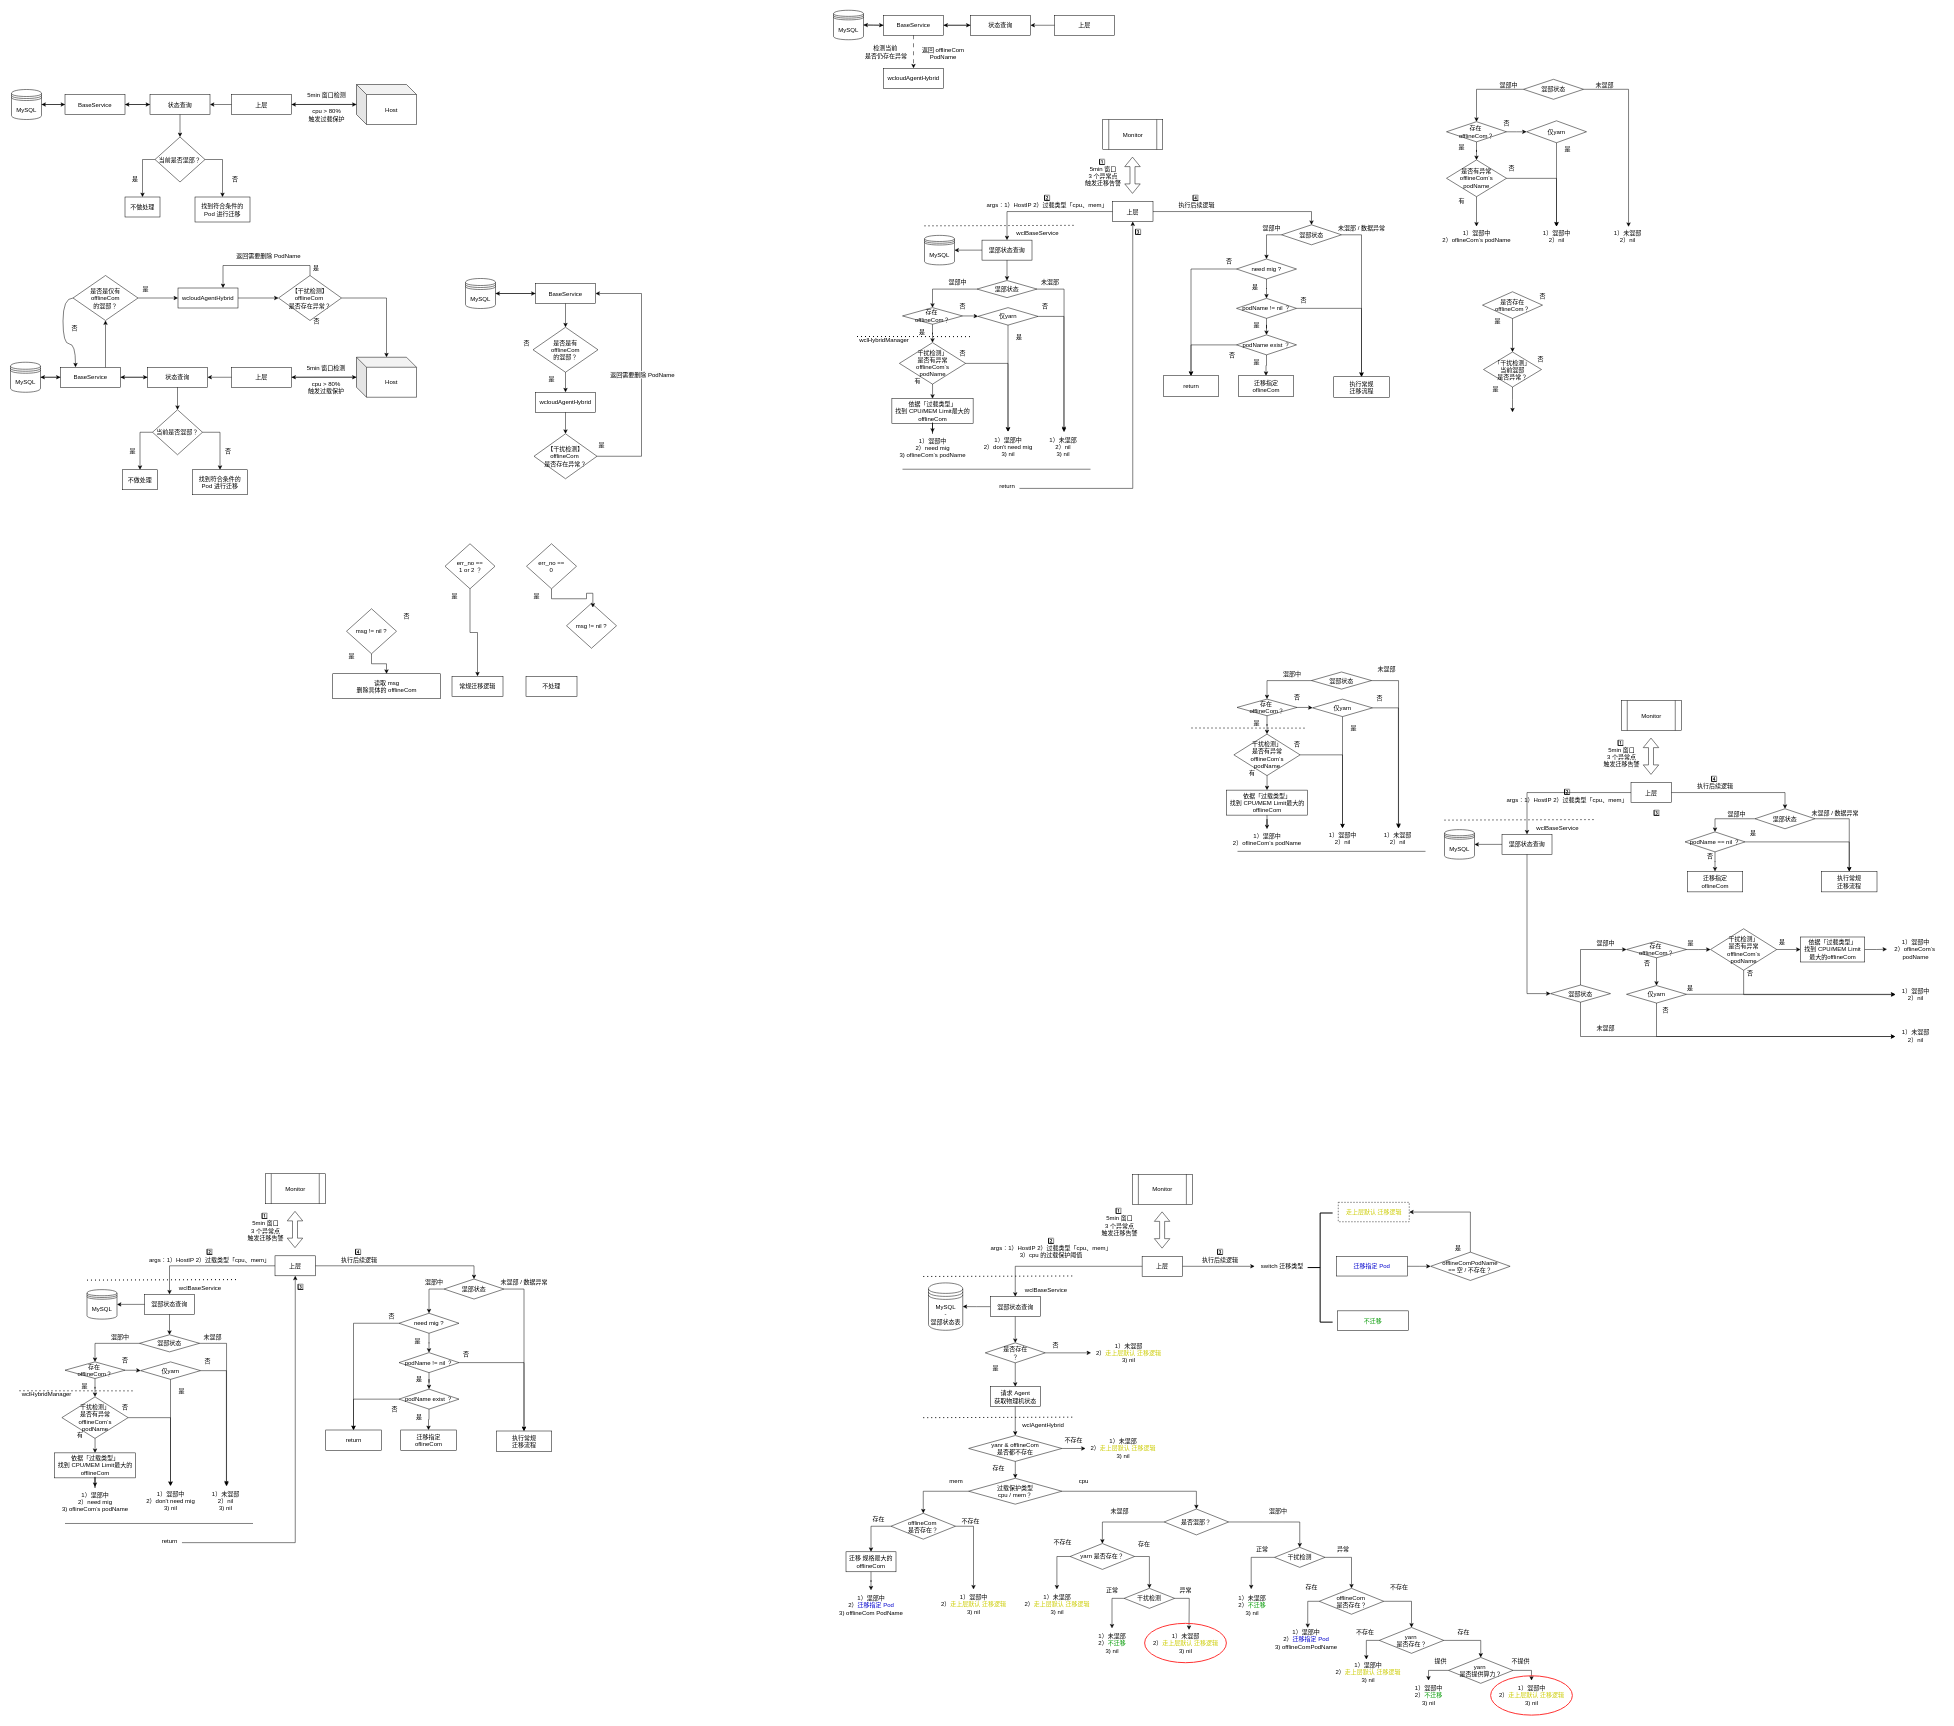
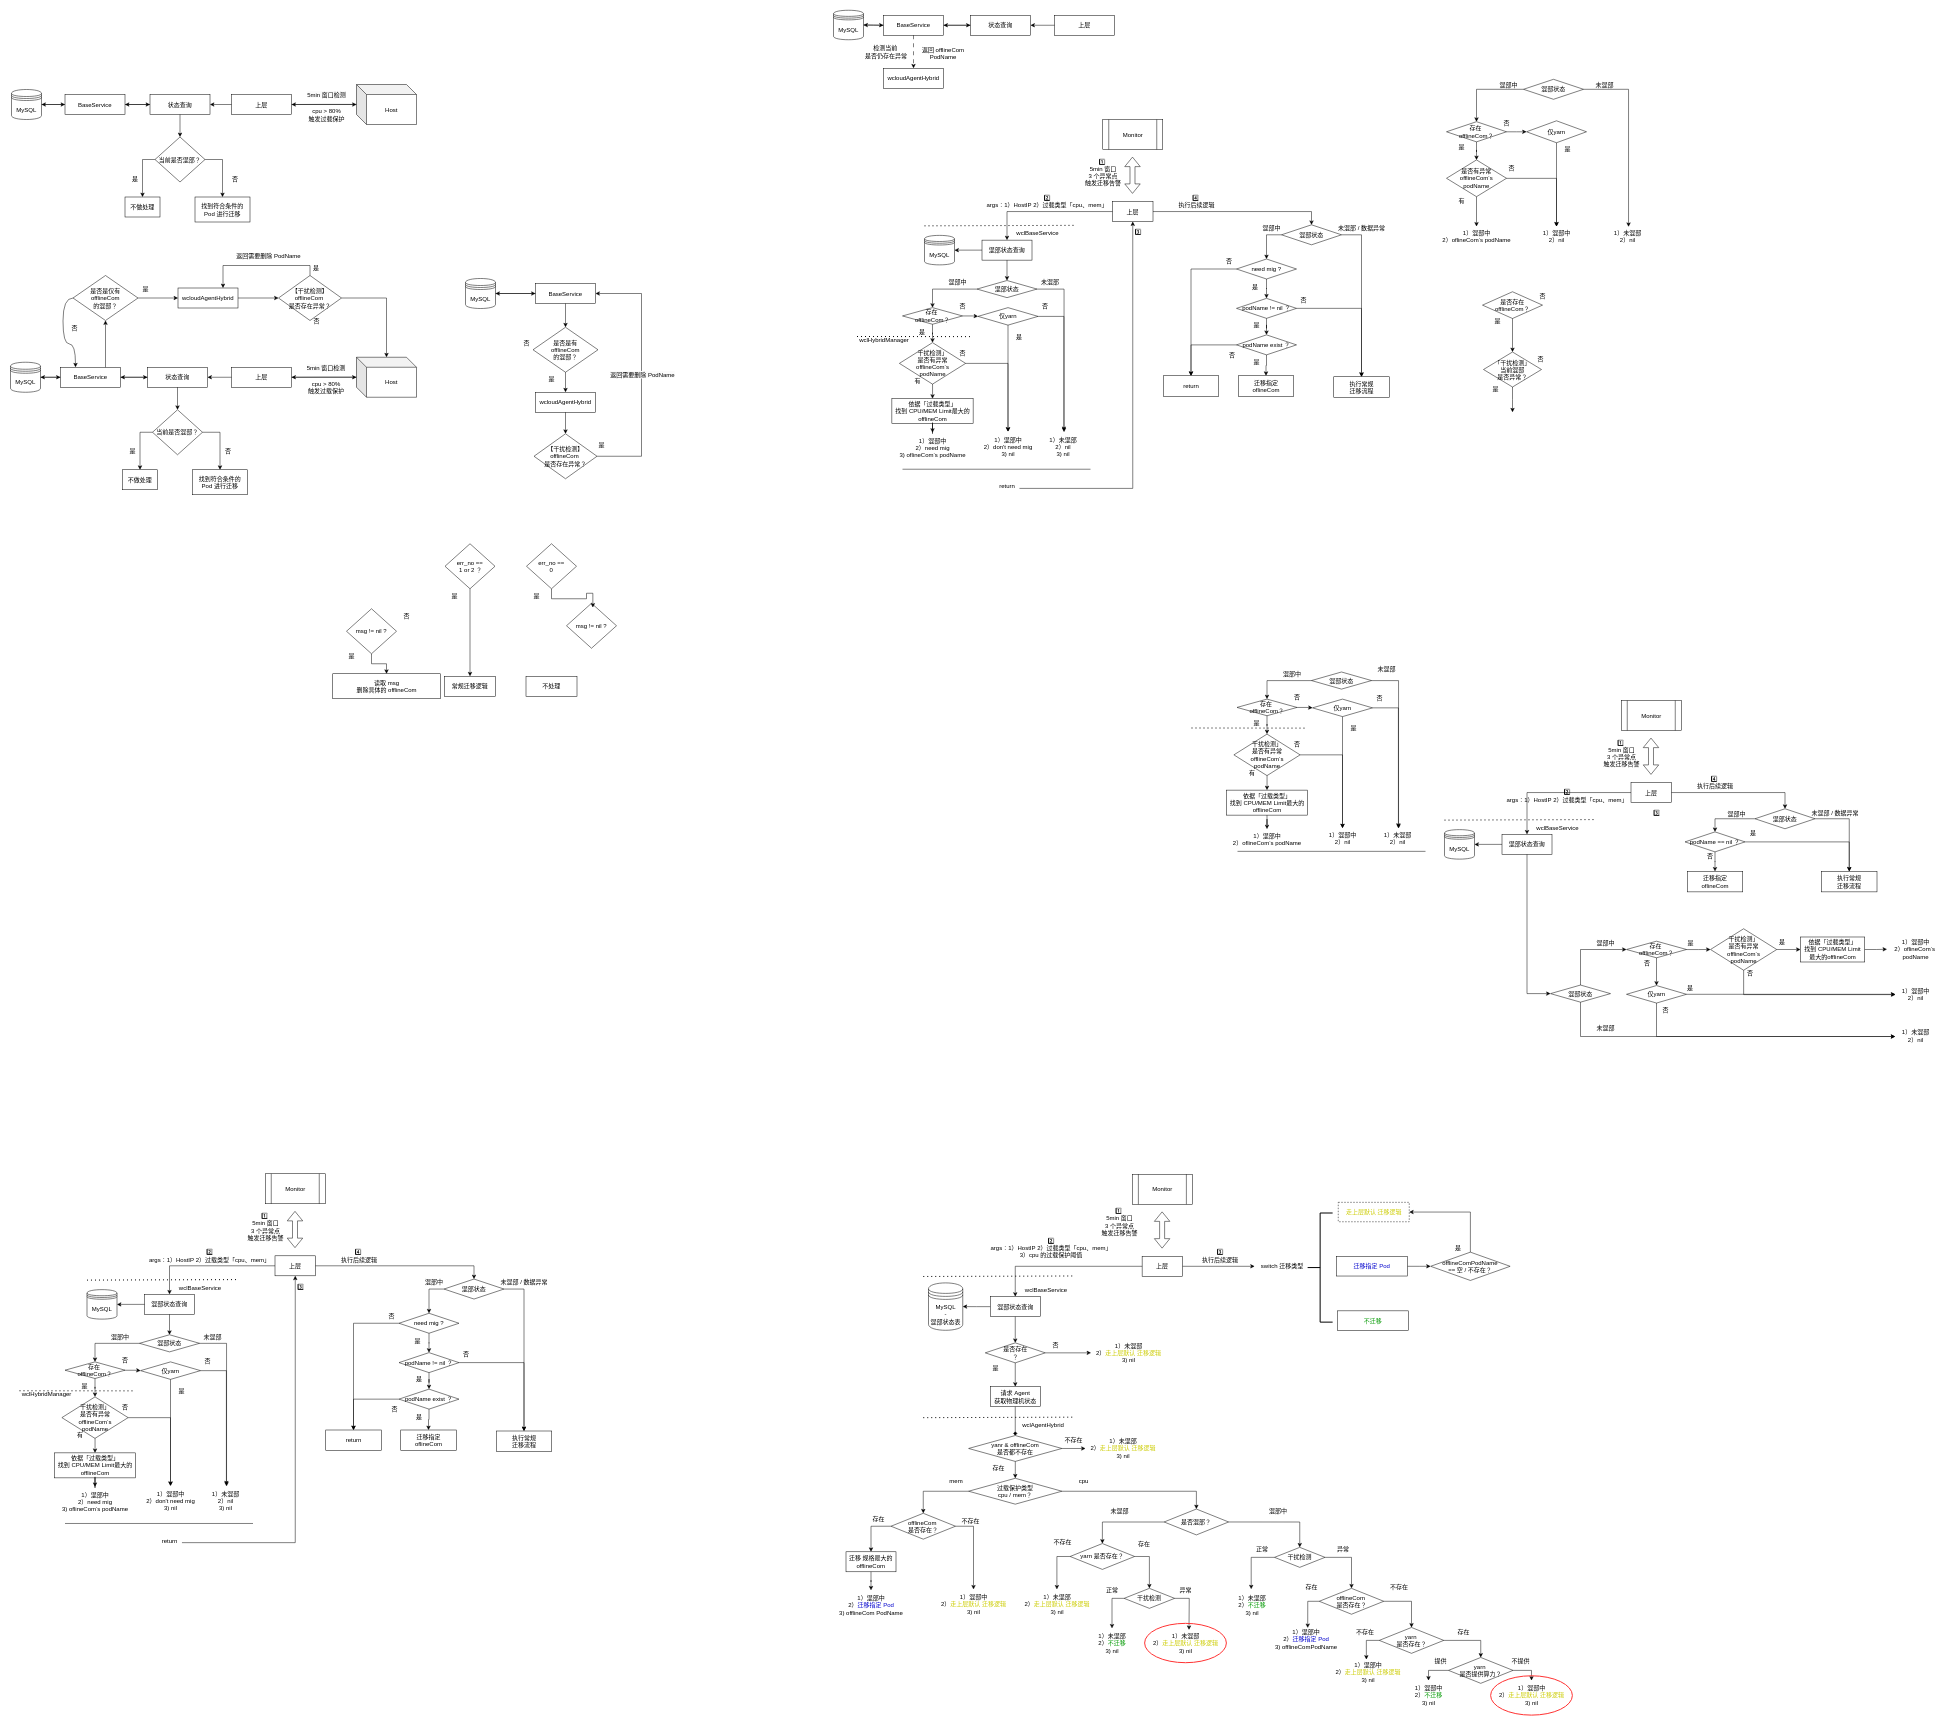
- <mxCell id="81" value="常规迁移逻辑" style="rounded=0;whiteSpace=wrap;html=1;fillColor=none;labelBackgroundColor=none;" parent="1" vertex="1"><mxGeometry x="903" y="1352" width="102" height="40" as="geometry" /></mxCell>
+ <mxCell id="81" value="常规迁移逻辑" style="rounded=0;whiteSpace=wrap;html=1;fillColor=none;labelBackgroundColor=none;" parent="1" vertex="1"><mxGeometry x="888" y="1352" width="102" height="40" as="geometry" /></mxCell>
- <mxCell id="368" style="edgeStyle=orthogonalEdgeStyle;rounded=0;orthogonalLoop=1;jettySize=auto;html=1;entryX=0.5;entryY=0;entryDx=0;entryDy=0;" edge="1" parent="1" source="369" target="372"><mxGeometry relative="1" as="geometry" /></mxCell>
+ <mxCell id="368" style="edgeStyle=orthogonalEdgeStyle;rounded=0;orthogonalLoop=1;jettySize=auto;html=1;entryX=0.5;entryY=0;entryDx=0;entryDy=0;endArrow=diamond;" edge="1" parent="1" source="369" target="372"><mxGeometry relative="1" as="geometry" /></mxCell>
